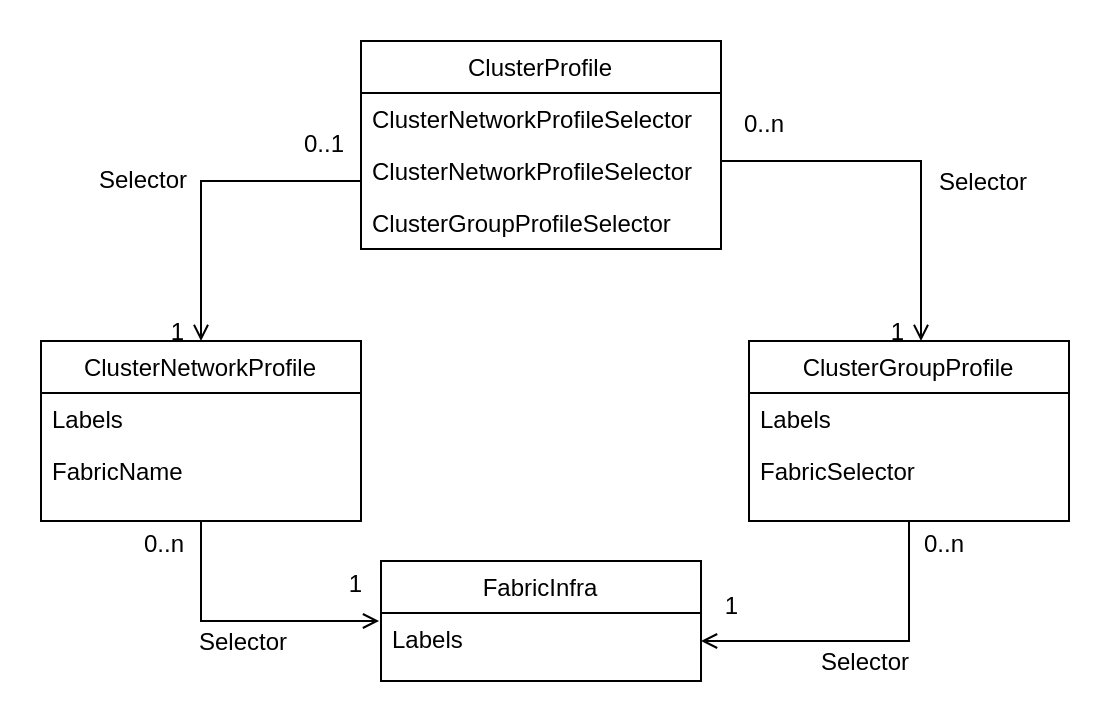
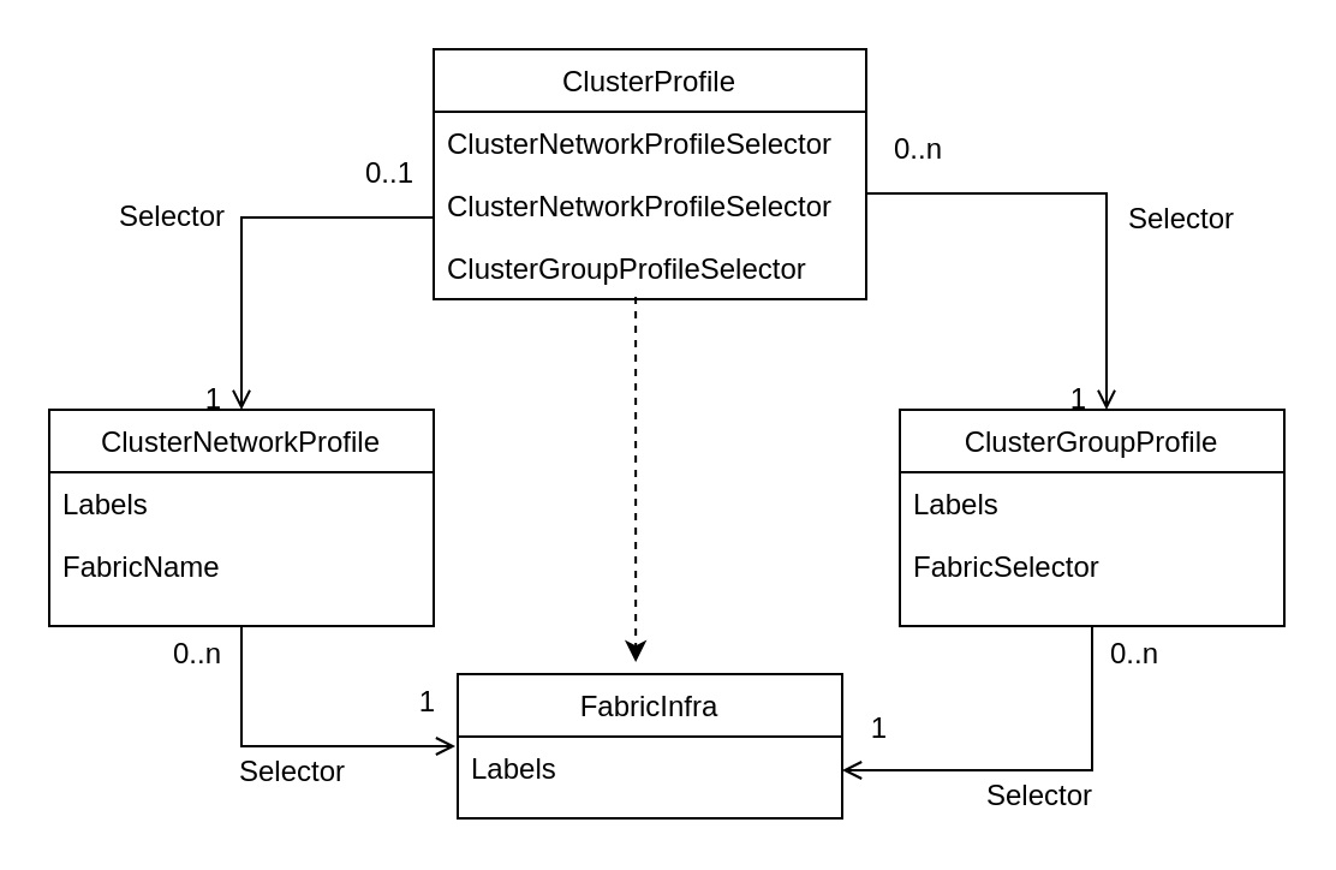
+ <mxCell id="30" value="" style="endArrow=classic;html=1;rounded=0;exitX=0.467;exitY=0.962;exitDx=0;exitDy=0;exitPerimeter=0;entryX=0.463;entryY=-0.083;entryDx=0;entryDy=0;entryPerimeter=0;dashed=1;" edge="1" parent="1" source="5" target="6"><mxGeometry width="50" height="50" relative="1" as="geometry"><mxPoint x="350" y="280" as="sourcePoint" /><mxPoint x="400" y="230" as="targetPoint" /></mxGeometry></mxCell>
